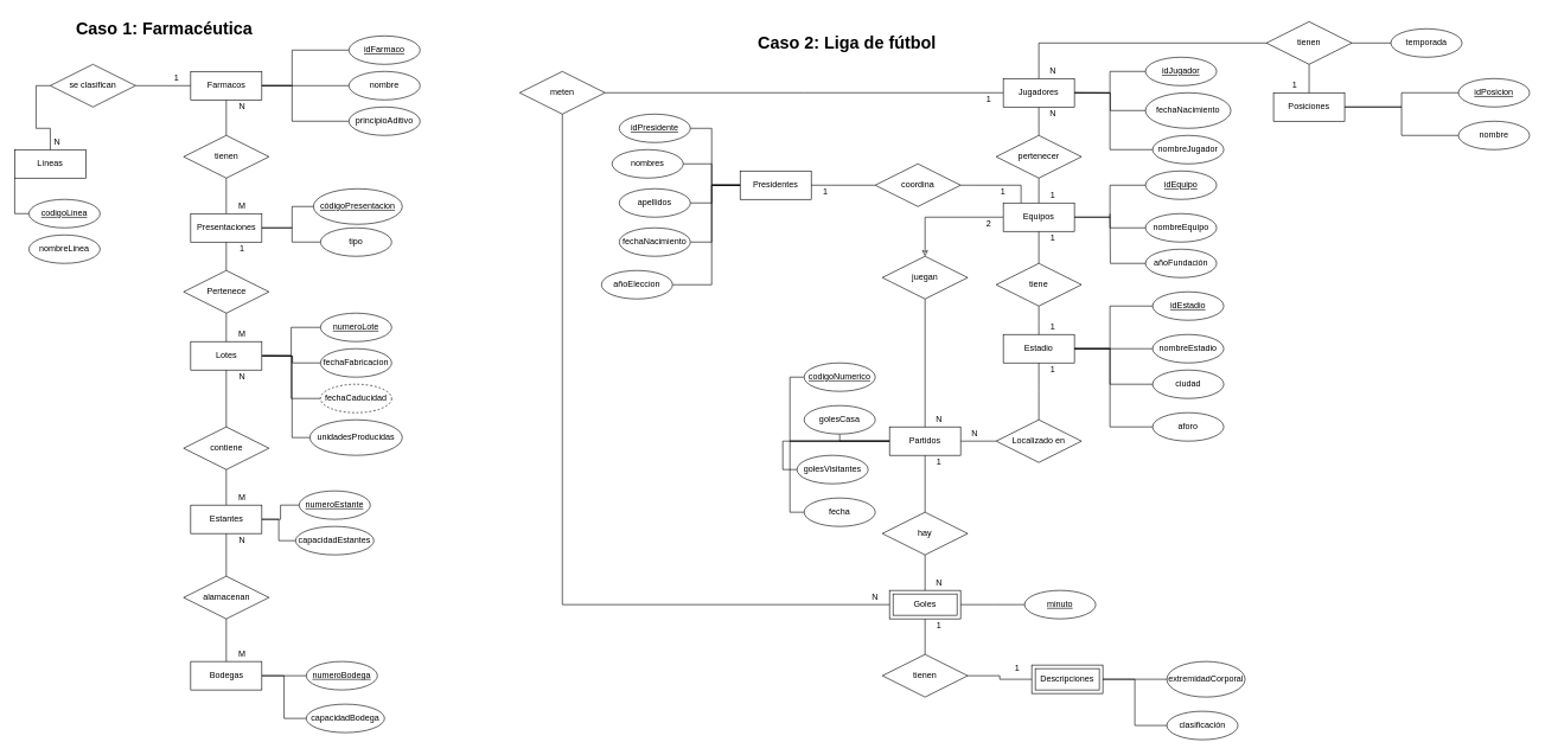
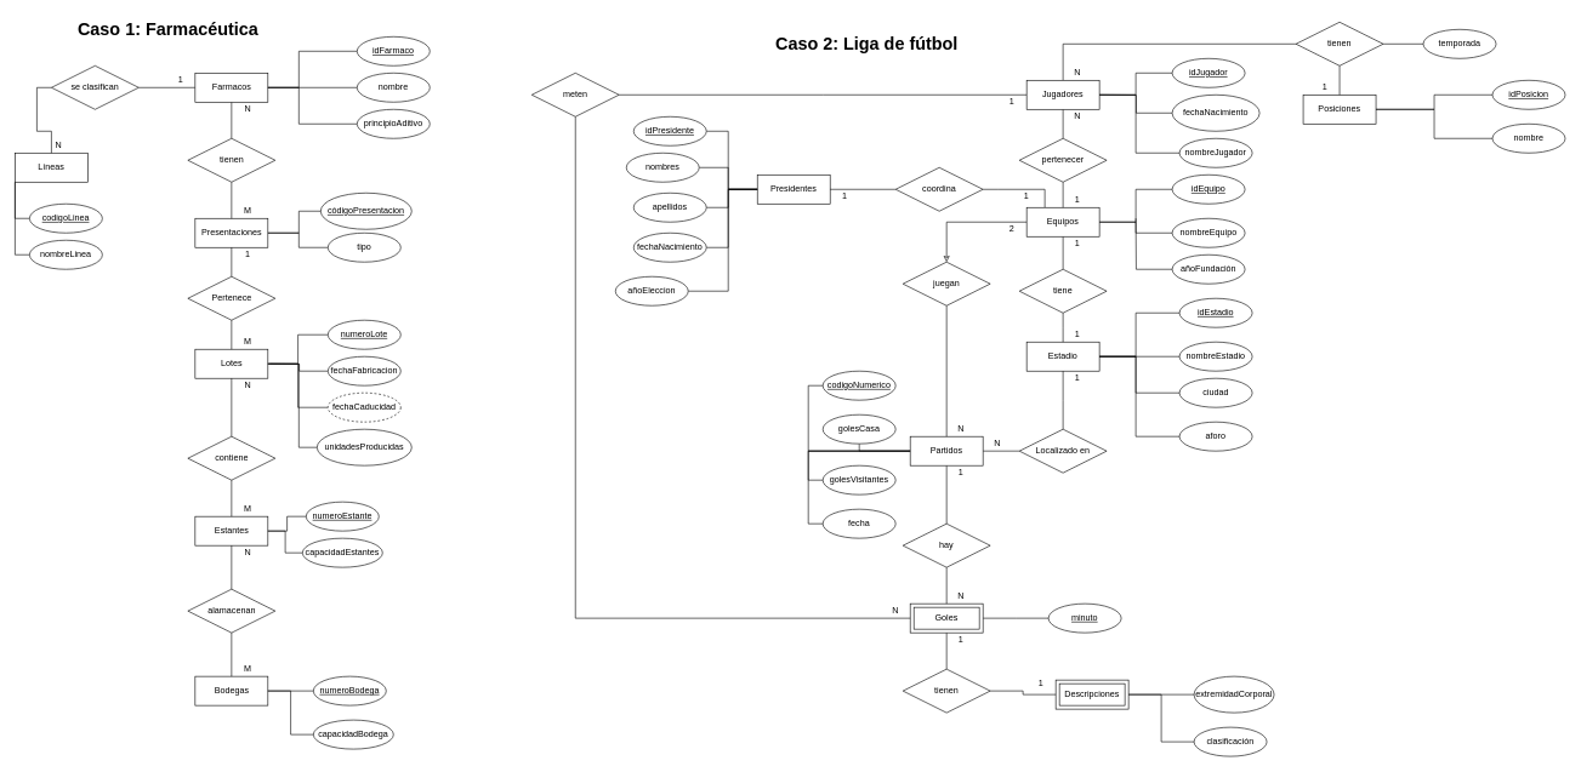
+ <mxCell id="11" style="edgeStyle=orthogonalEdgeStyle;rounded=0;orthogonalLoop=1;jettySize=auto;html=1;exitX=0;exitY=0.5;exitDx=0;exitDy=0;endArrow=none;endFill=0;entryX=0;entryY=1;entryDx=0;entryDy=0;" parent="1" source="12" target="13" edge="1"><mxGeometry relative="1" as="geometry"><mxPoint x="40" y="239.667" as="targetPoint" /></mxGeometry></mxCell>
- <mxCell id="87" value="golesVisitantes" style="ellipse;whiteSpace=wrap;html=1;align=center;" parent="1" vertex="1"><mxGeometry x="1120" y="640" width="100" height="40" as="geometry" /></mxCell>
+ <mxCell id="87" value="golesVisitantes" style="ellipse;whiteSpace=wrap;html=1;align=center;" parent="1" vertex="1"><mxGeometry x="1130" y="640" width="100" height="40" as="geometry" /></mxCell>
